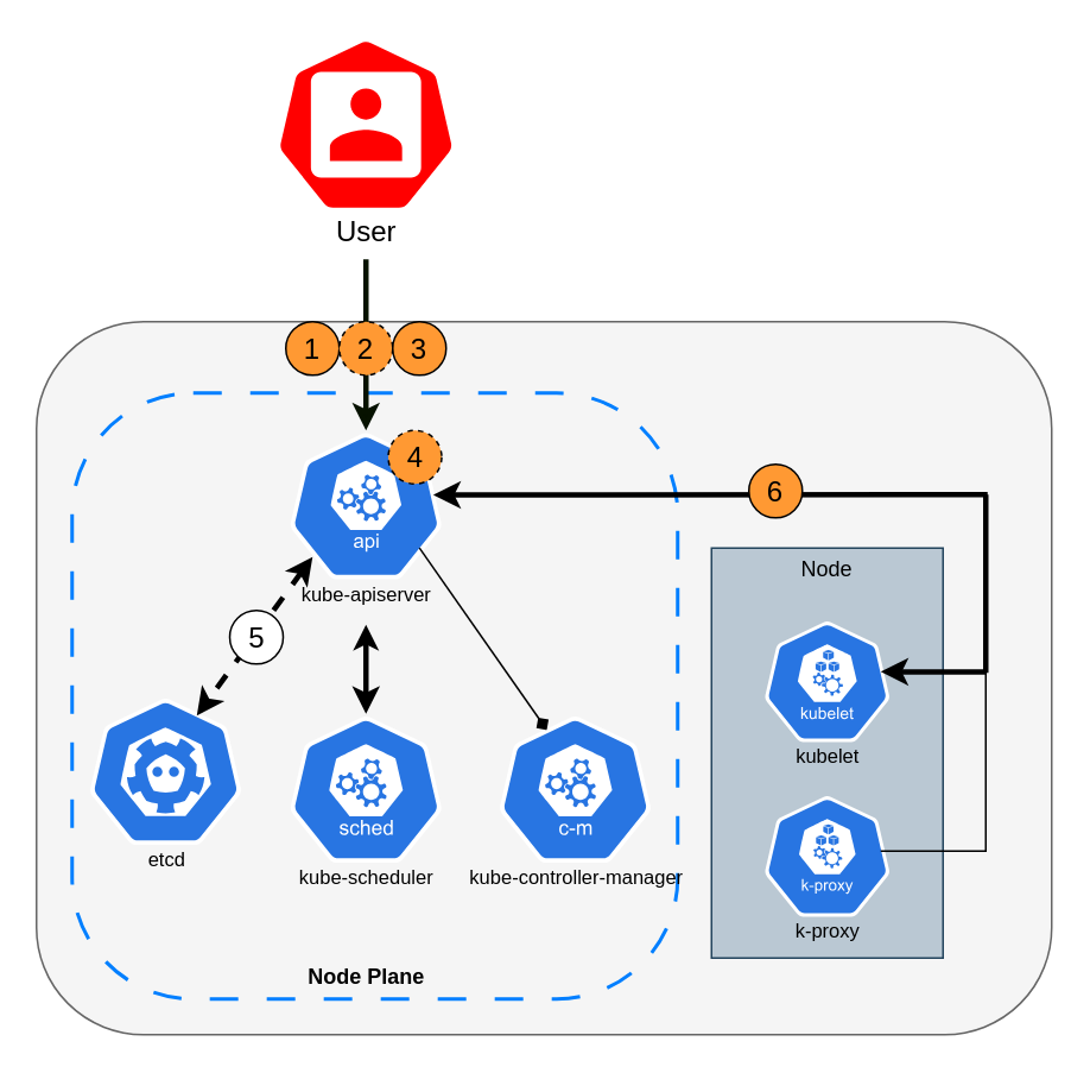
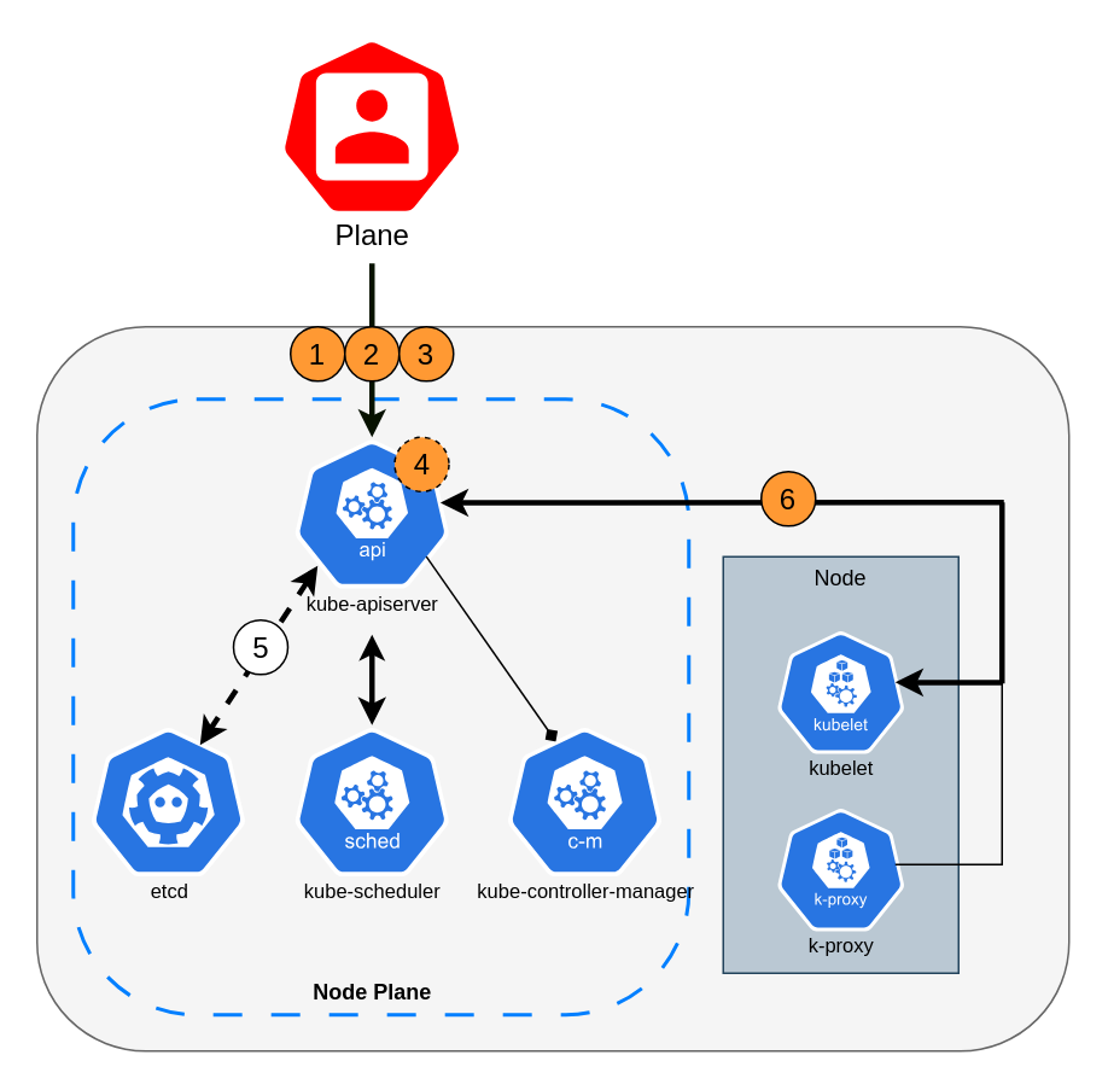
- <mxCell id="20" value="&lt;font style=&quot;font-size: 16px;&quot;&gt;User&lt;/font&gt;" style="sketch=0;html=1;dashed=0;whitespace=wrap;fillColor=#FF0000;strokeColor=#ffffff;points=[[0.005,0.63,0],[0.1,0.2,0],[0.9,0.2,0],[0.5,0,0],[0.995,0.63,0],[0.72,0.99,0],[0.5,1,0],[0.28,0.99,0]];verticalLabelPosition=bottom;align=center;verticalAlign=top;shape=mxgraph.kubernetes.icon;prIcon=user;spacing=-4;" vertex="1" parent="1"><mxGeometry x="153.44" y="20" width="103.13" height="99" as="geometry" /></mxCell>
+ <mxCell id="20" value="&lt;font style=&quot;font-size: 16px;&quot;&gt;Plane&lt;/font&gt;" style="sketch=0;html=1;dashed=0;whitespace=wrap;fillColor=#FF0000;strokeColor=#ffffff;points=[[0.005,0.63,0],[0.1,0.2,0],[0.9,0.2,0],[0.5,0,0],[0.995,0.63,0],[0.72,0.99,0],[0.5,1,0],[0.28,0.99,0]];verticalLabelPosition=bottom;align=center;verticalAlign=top;shape=mxgraph.kubernetes.icon;prIcon=user;spacing=-4;" vertex="1" parent="1"><mxGeometry x="153.44" y="20" width="103.13" height="99" as="geometry" /></mxCell>
- <mxCell id="24" value="&lt;font style=&quot;font-size: 16px;&quot;&gt;2&lt;/font&gt;" style="ellipse;whiteSpace=wrap;html=1;aspect=fixed;fillColor=#FF9933;dashed=1;" vertex="1" parent="1"><mxGeometry x="190" y="180" width="30" height="30" as="geometry" /></mxCell>
+ <mxCell id="24" value="&lt;font style=&quot;font-size: 16px;&quot;&gt;2&lt;/font&gt;" style="ellipse;whiteSpace=wrap;html=1;aspect=fixed;fillColor=#FF9933;" vertex="1" parent="1"><mxGeometry x="190" y="180" width="30" height="30" as="geometry" /></mxCell>
- <mxCell id="6" value="&lt;font style=&quot;font-size: 11px;&quot;&gt;etcd&lt;/font&gt;" style="sketch=0;html=1;dashed=0;whitespace=wrap;fillColor=#2875E2;strokeColor=#ffffff;points=[[0.005,0.63,0],[0.1,0.2,0],[0.9,0.2,0],[0.5,0,0],[0.995,0.63,0],[0.72,0.99,0],[0.5,1,0],[0.28,0.99,0]];verticalLabelPosition=bottom;align=center;verticalAlign=top;shape=mxgraph.kubernetes.icon;prIcon=etcd;fontSize=13;spacing=-6;" vertex="1" parent="1"><mxGeometry x="50" y="390" width="85" height="85" as="geometry" /></mxCell>
+ <mxCell id="6" value="&lt;font style=&quot;font-size: 11px;&quot;&gt;etcd&lt;/font&gt;" style="sketch=0;html=1;dashed=0;whitespace=wrap;fillColor=#2875E2;strokeColor=#ffffff;points=[[0.005,0.63,0],[0.1,0.2,0],[0.9,0.2,0],[0.5,0,0],[0.995,0.63,0],[0.72,0.99,0],[0.5,1,0],[0.28,0.99,0]];verticalLabelPosition=bottom;align=center;verticalAlign=top;shape=mxgraph.kubernetes.icon;prIcon=etcd;fontSize=13;spacing=-6;" vertex="1" parent="1"><mxGeometry x="50" y="400" width="85" height="85" as="geometry" /></mxCell>
